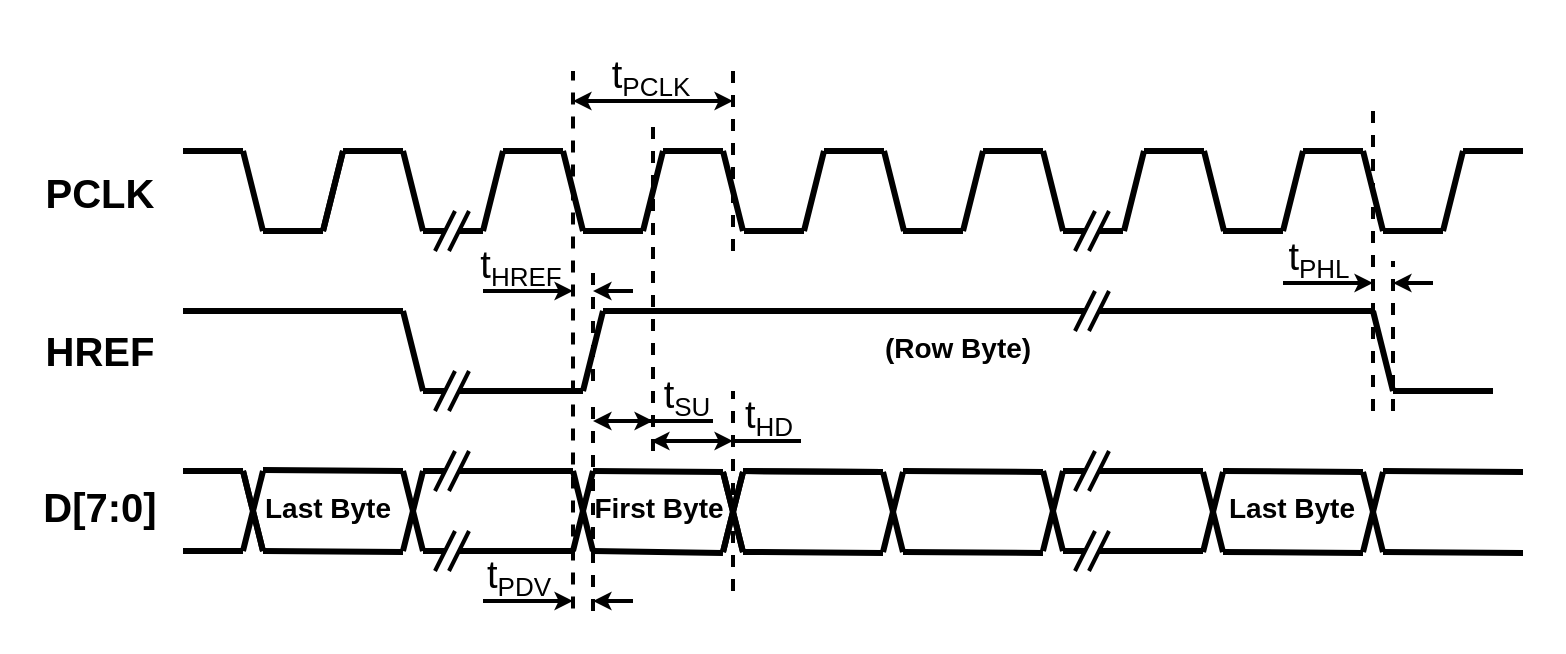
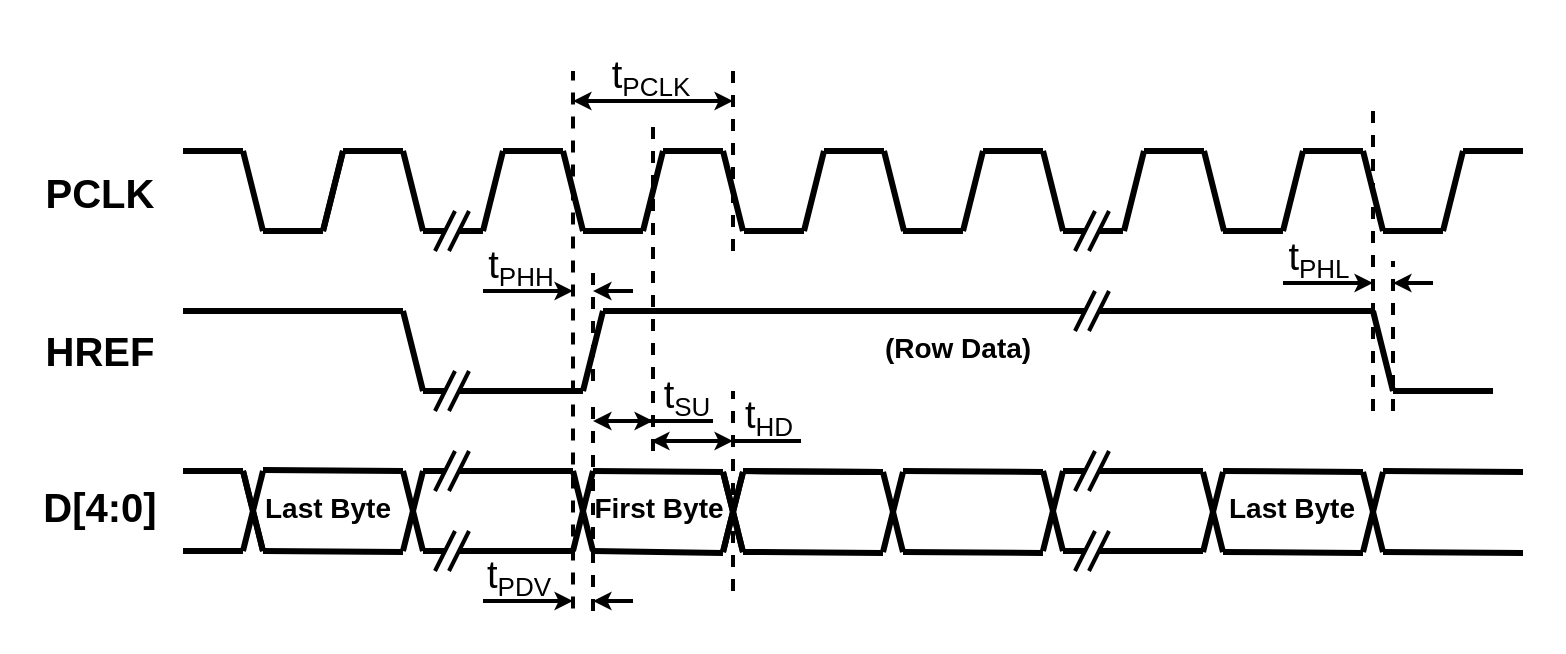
- <mxCell id="137" value="&lt;font style=&quot;font-size: 19px&quot;&gt;t&lt;/font&gt;&lt;sub&gt;&lt;font style=&quot;font-size: 13px&quot;&gt;HREF&lt;/font&gt;&lt;br style=&quot;font-size: 13px&quot;&gt;&lt;/sub&gt;" style="text;html=1;resizable=0;autosize=1;align=center;verticalAlign=middle;points=[];fillColor=none;strokeColor=none;rounded=0;fontSize=13;fontColor=#000000;spacingBottom=-2;" parent="1" vertex="1"><mxGeometry x="232" y="115" width="55" height="35" as="geometry" /></mxCell>
+ <mxCell id="137" value="&lt;font style=&quot;font-size: 19px&quot;&gt;t&lt;/font&gt;&lt;sub&gt;&lt;font style=&quot;font-size: 13px&quot;&gt;PHH&lt;/font&gt;&lt;br style=&quot;font-size: 13px&quot;&gt;&lt;/sub&gt;" style="text;html=1;resizable=0;autosize=1;align=center;verticalAlign=middle;points=[];fillColor=none;strokeColor=none;rounded=0;fontSize=13;fontColor=#000000;spacingBottom=-2;" parent="1" vertex="1"><mxGeometry x="232" y="115" width="55" height="35" as="geometry" /></mxCell>
- <mxCell id="141" value="&lt;font style=&quot;font-size: 14px;&quot;&gt;(Row Byte)&lt;/font&gt;" style="text;html=1;strokeColor=none;fillColor=none;align=center;verticalAlign=middle;whiteSpace=wrap;rounded=0;fontSize=20;fontColor=#000000;fontStyle=1;spacingBottom=3;" parent="1" vertex="1"><mxGeometry x="436" y="160" width="86" height="25" as="geometry" /></mxCell>
+ <mxCell id="141" value="&lt;font style=&quot;font-size: 14px;&quot;&gt;(Row Data)&lt;/font&gt;" style="text;html=1;strokeColor=none;fillColor=none;align=center;verticalAlign=middle;whiteSpace=wrap;rounded=0;fontSize=20;fontColor=#000000;fontStyle=1;spacingBottom=3;" parent="1" vertex="1"><mxGeometry x="436" y="160" width="86" height="25" as="geometry" /></mxCell>
- <mxCell id="68" value="D[7:0]" style="text;html=1;strokeColor=none;fillColor=none;align=center;verticalAlign=middle;whiteSpace=wrap;rounded=0;fontColor=#000000;fontStyle=1;fontSize=20;" parent="1" vertex="1"><mxGeometry x="20" y="237.5" width="60" height="30" as="geometry" /></mxCell>
+ <mxCell id="68" value="D[4:0]" style="text;html=1;strokeColor=none;fillColor=none;align=center;verticalAlign=middle;whiteSpace=wrap;rounded=0;fontColor=#000000;fontStyle=1;fontSize=20;" parent="1" vertex="1"><mxGeometry x="20" y="237.5" width="60" height="30" as="geometry" /></mxCell>
